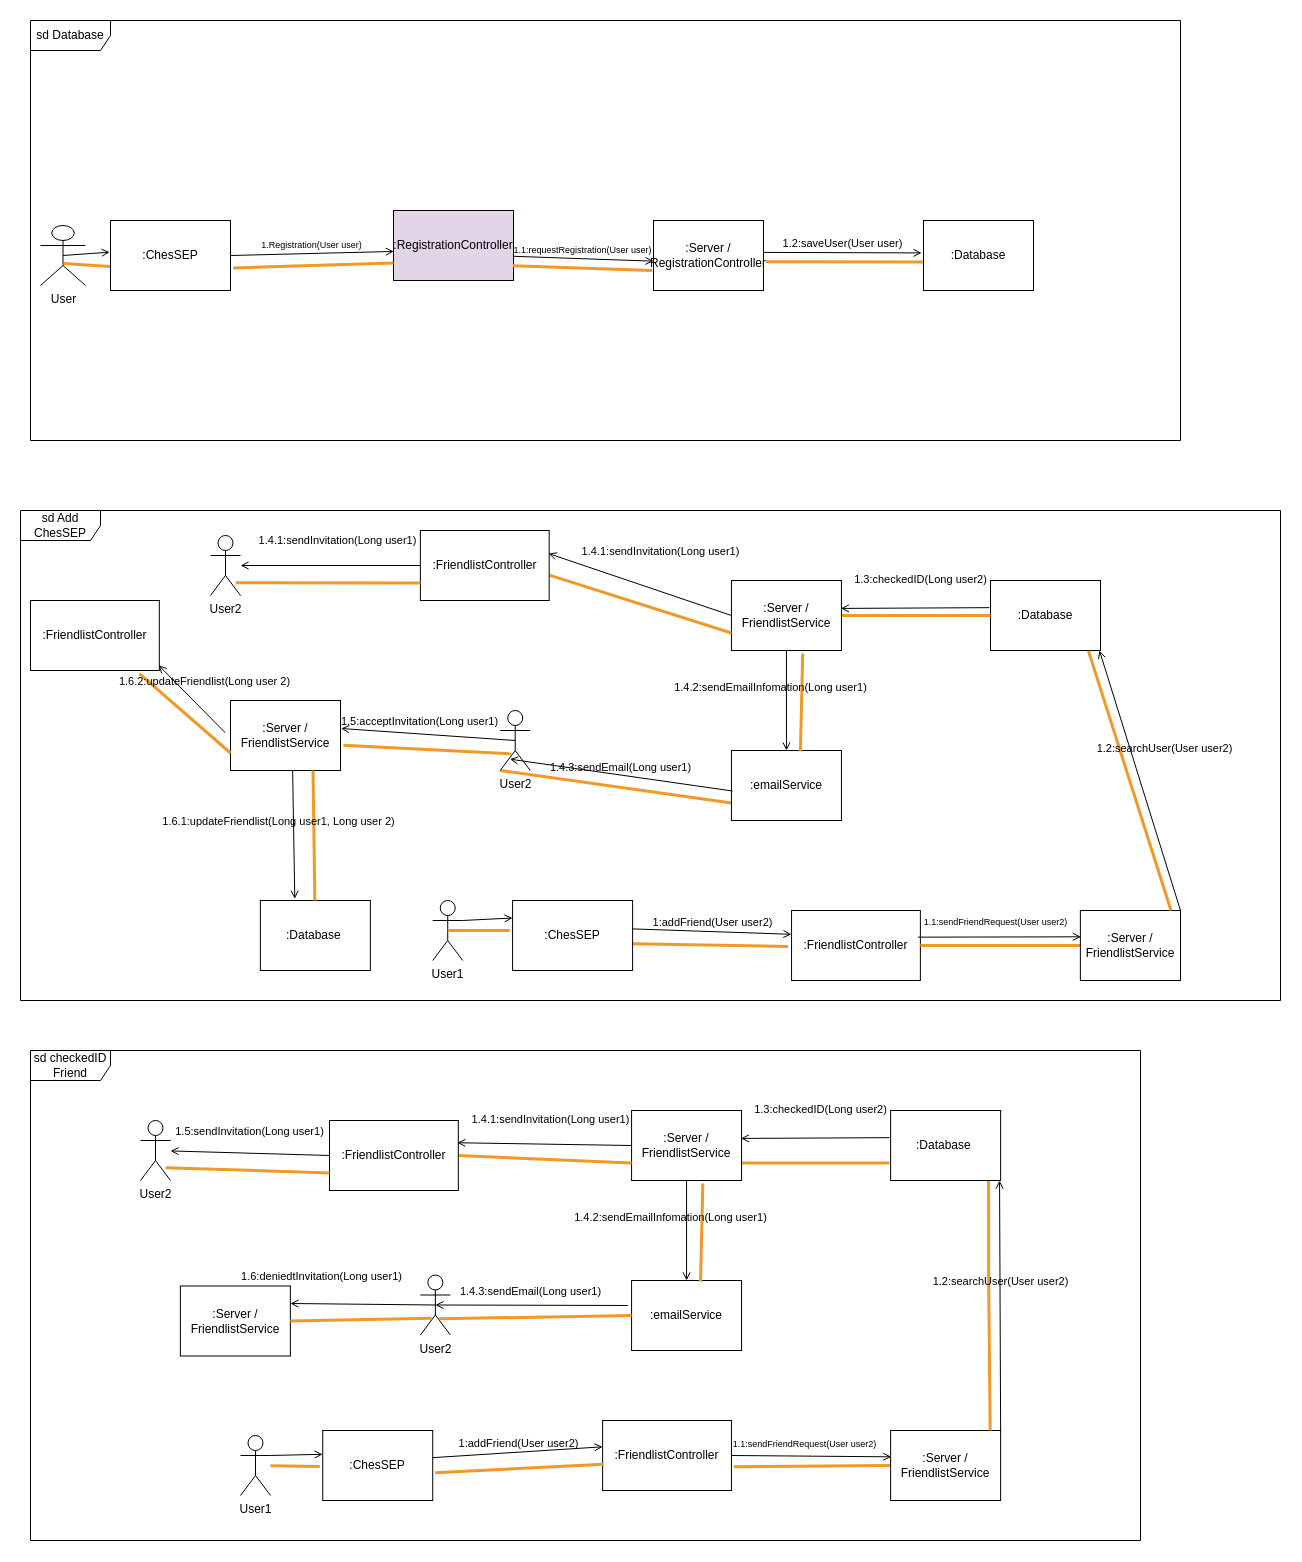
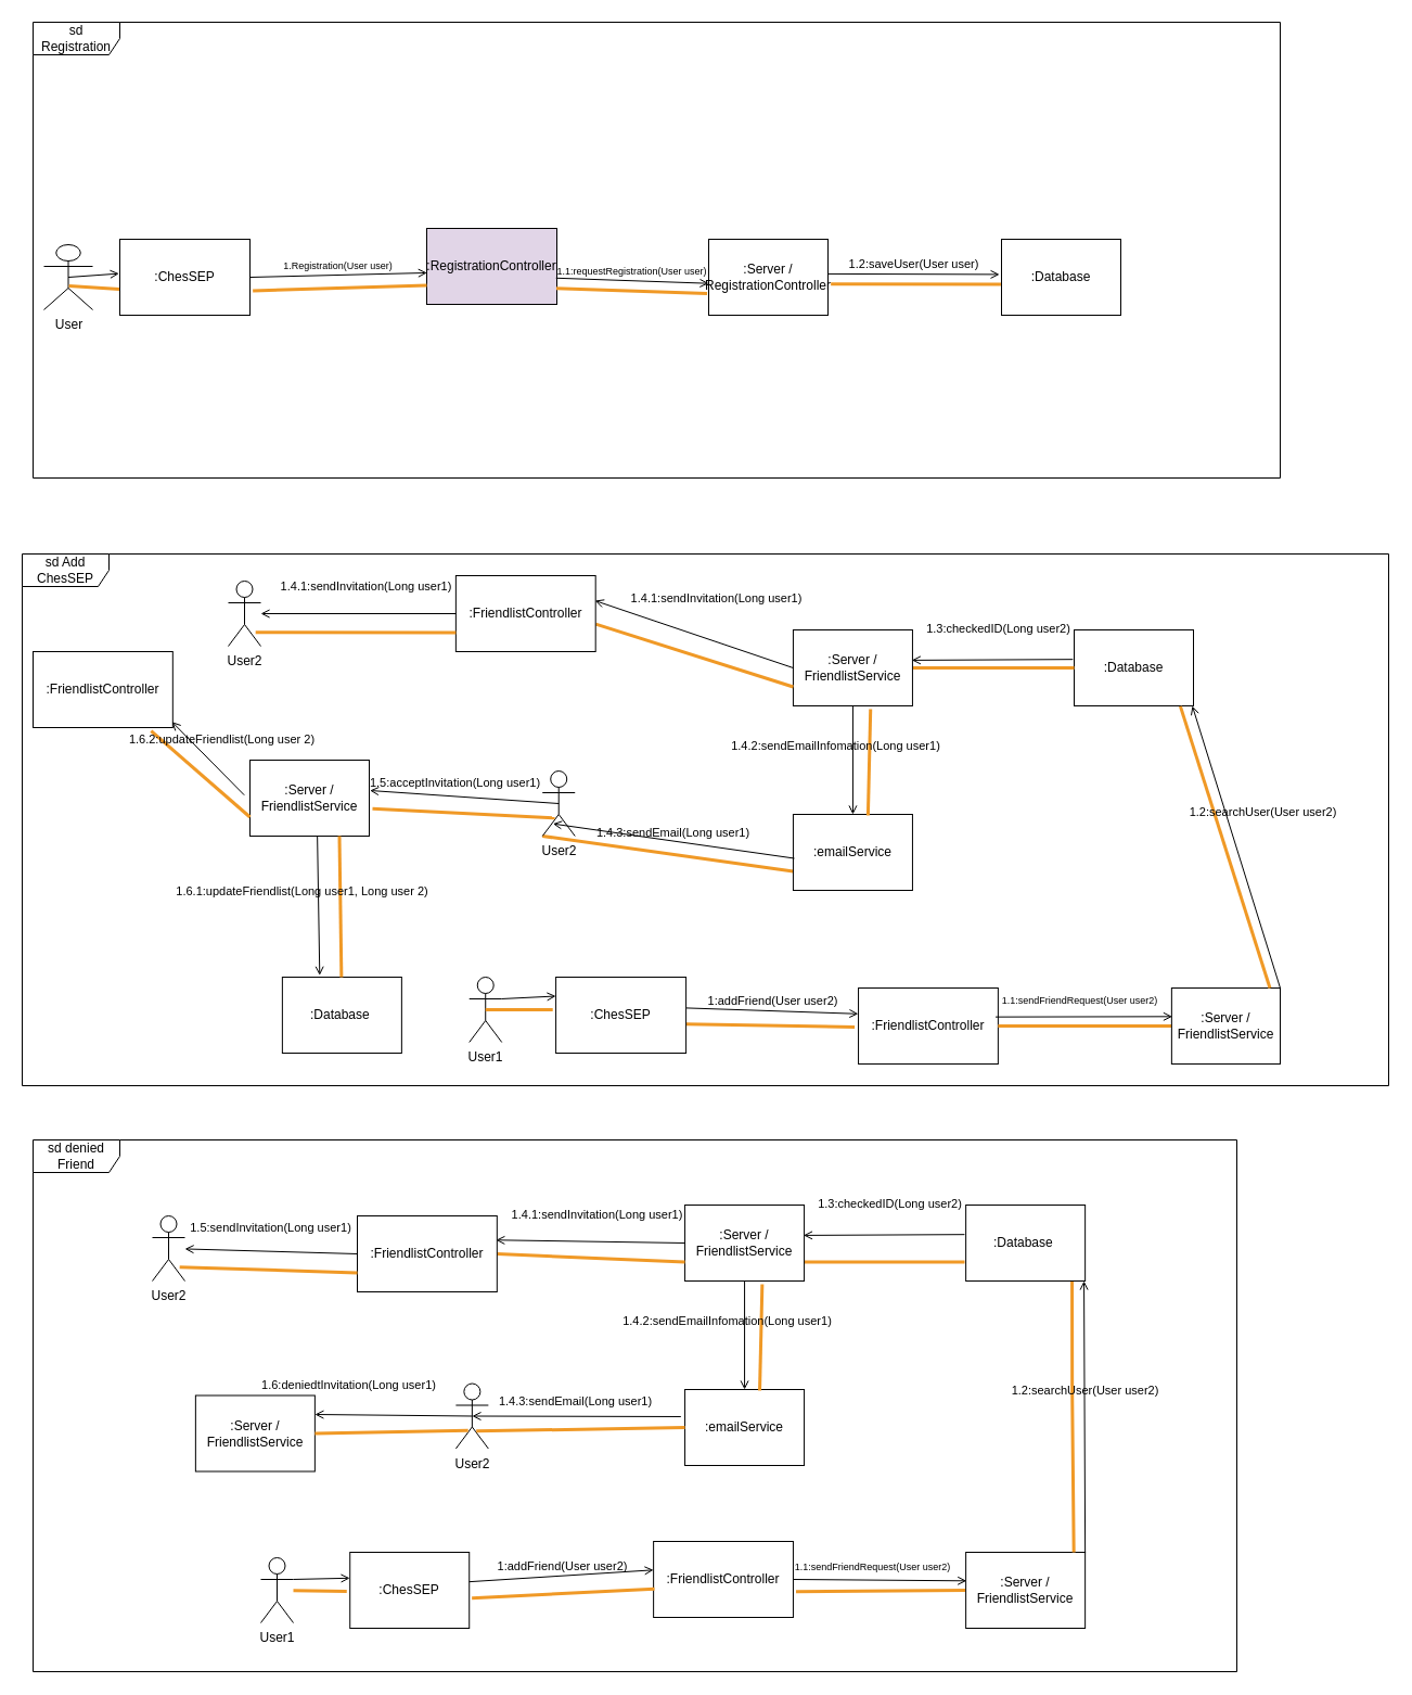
- <mxCell id="3" value="sd Database" style="shape=umlFrame;whiteSpace=wrap;html=1;pointerEvents=0;width=80;height=30;" parent="1" vertex="1"><mxGeometry x="30" y="20" width="1150" height="420" as="geometry" /></mxCell>
+ <mxCell id="3" value="sd Registration" style="shape=umlFrame;whiteSpace=wrap;html=1;pointerEvents=0;width=80;height=30;" parent="1" vertex="1"><mxGeometry x="30" y="20" width="1150" height="420" as="geometry" /></mxCell>
- <mxCell id="41" value="sd checkedID Friend" style="shape=umlFrame;whiteSpace=wrap;html=1;pointerEvents=0;width=80;height=30;" parent="1" vertex="1"><mxGeometry x="30" y="1050" width="1110" height="490" as="geometry" /></mxCell>
+ <mxCell id="41" value="sd denied Friend" style="shape=umlFrame;whiteSpace=wrap;html=1;pointerEvents=0;width=80;height=30;" parent="1" vertex="1"><mxGeometry x="30" y="1050" width="1110" height="490" as="geometry" /></mxCell>
